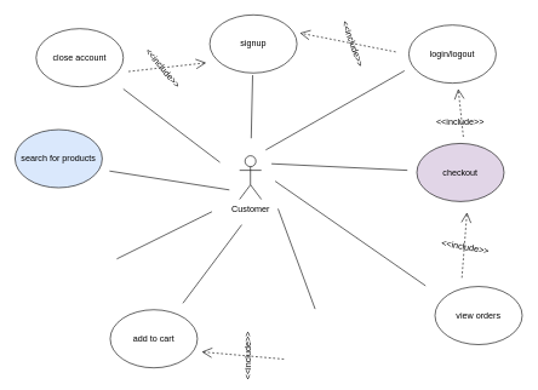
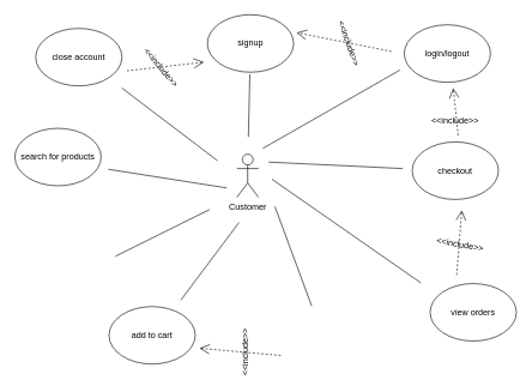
- <mxCell id="6" value="search for products" style="ellipse;whiteSpace=wrap;html=1;fillColor=#dae8fc;" vertex="1" parent="1"><mxGeometry x="20" y="178" width="120" height="80" as="geometry" /></mxCell>
+ <mxCell id="6" value="search for products" style="ellipse;whiteSpace=wrap;html=1;" vertex="1" parent="1"><mxGeometry x="20" y="178" width="120" height="80" as="geometry" /></mxCell>
- <mxCell id="8" value="checkout" style="ellipse;whiteSpace=wrap;html=1;fillColor=#e1d5e7;" vertex="1" parent="1"><mxGeometry x="573" y="197" width="120" height="80" as="geometry" /></mxCell>
+ <mxCell id="8" value="checkout" style="ellipse;whiteSpace=wrap;html=1;" vertex="1" parent="1"><mxGeometry x="573" y="197" width="120" height="80" as="geometry" /></mxCell>
